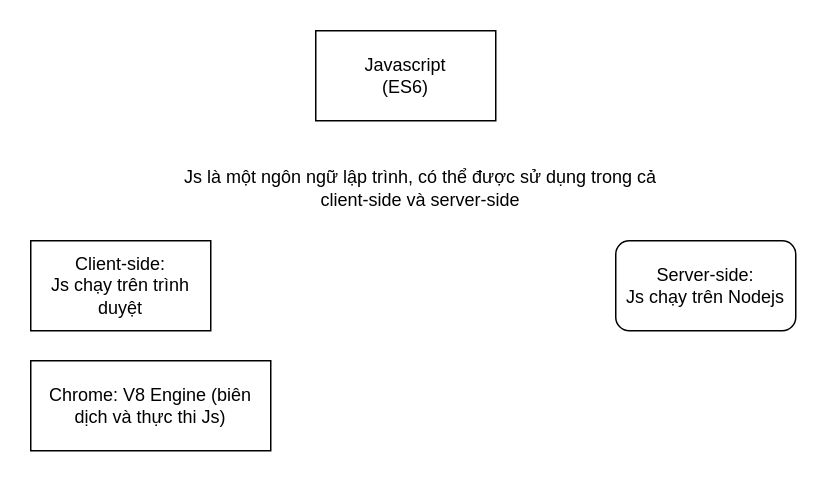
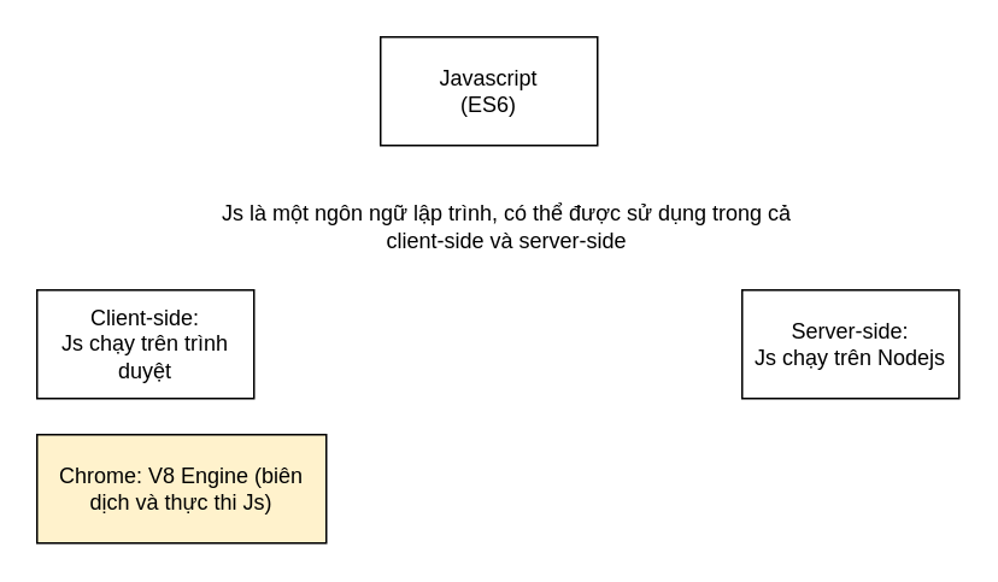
- <mxCell id="5" value="Server-side:&lt;br&gt;Js chạy trên Nodejs" style="whiteSpace=wrap;html=1;rounded=1;" vertex="1" parent="1"><mxGeometry x="410" y="160" width="120" height="60" as="geometry" /></mxCell>
+ <mxCell id="5" value="Server-side:&lt;br&gt;Js chạy trên Nodejs" style="rounded=0;whiteSpace=wrap;html=1;" vertex="1" parent="1"><mxGeometry x="410" y="160" width="120" height="60" as="geometry" /></mxCell>
- <mxCell id="6" value="Chrome: V8 Engine (biên dịch và thực thi Js)" style="rounded=0;whiteSpace=wrap;html=1;" vertex="1" parent="1"><mxGeometry x="20" y="240" width="160" height="60" as="geometry" /></mxCell>
+ <mxCell id="6" value="Chrome: V8 Engine (biên dịch và thực thi Js)" style="rounded=0;whiteSpace=wrap;html=1;fillColor=#fff2cc;" vertex="1" parent="1"><mxGeometry x="20" y="240" width="160" height="60" as="geometry" /></mxCell>
